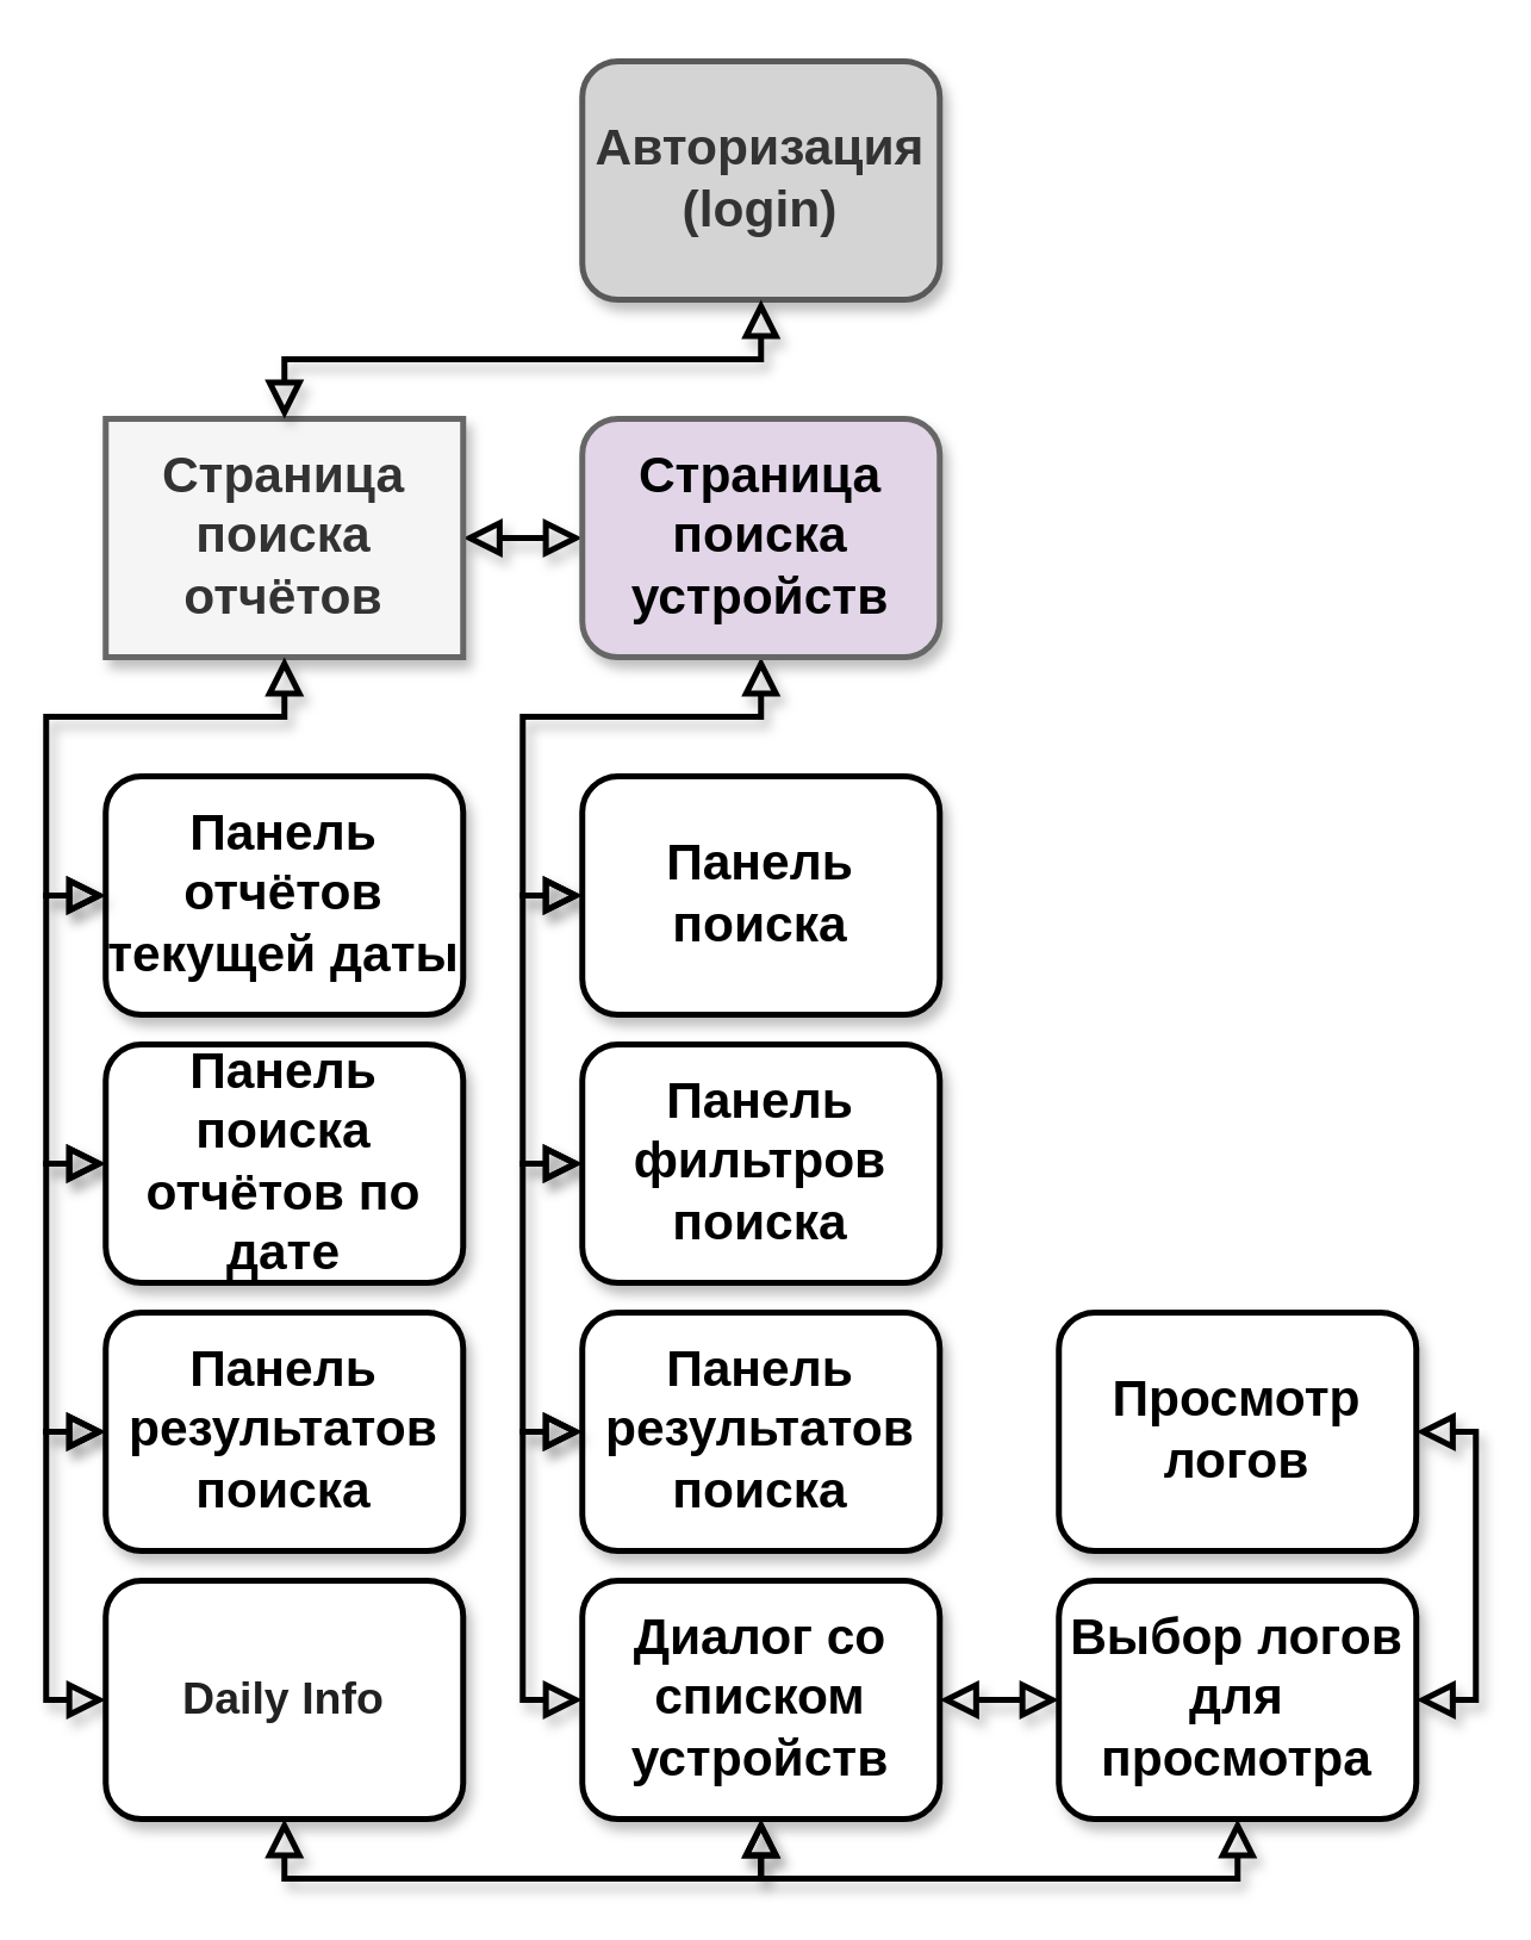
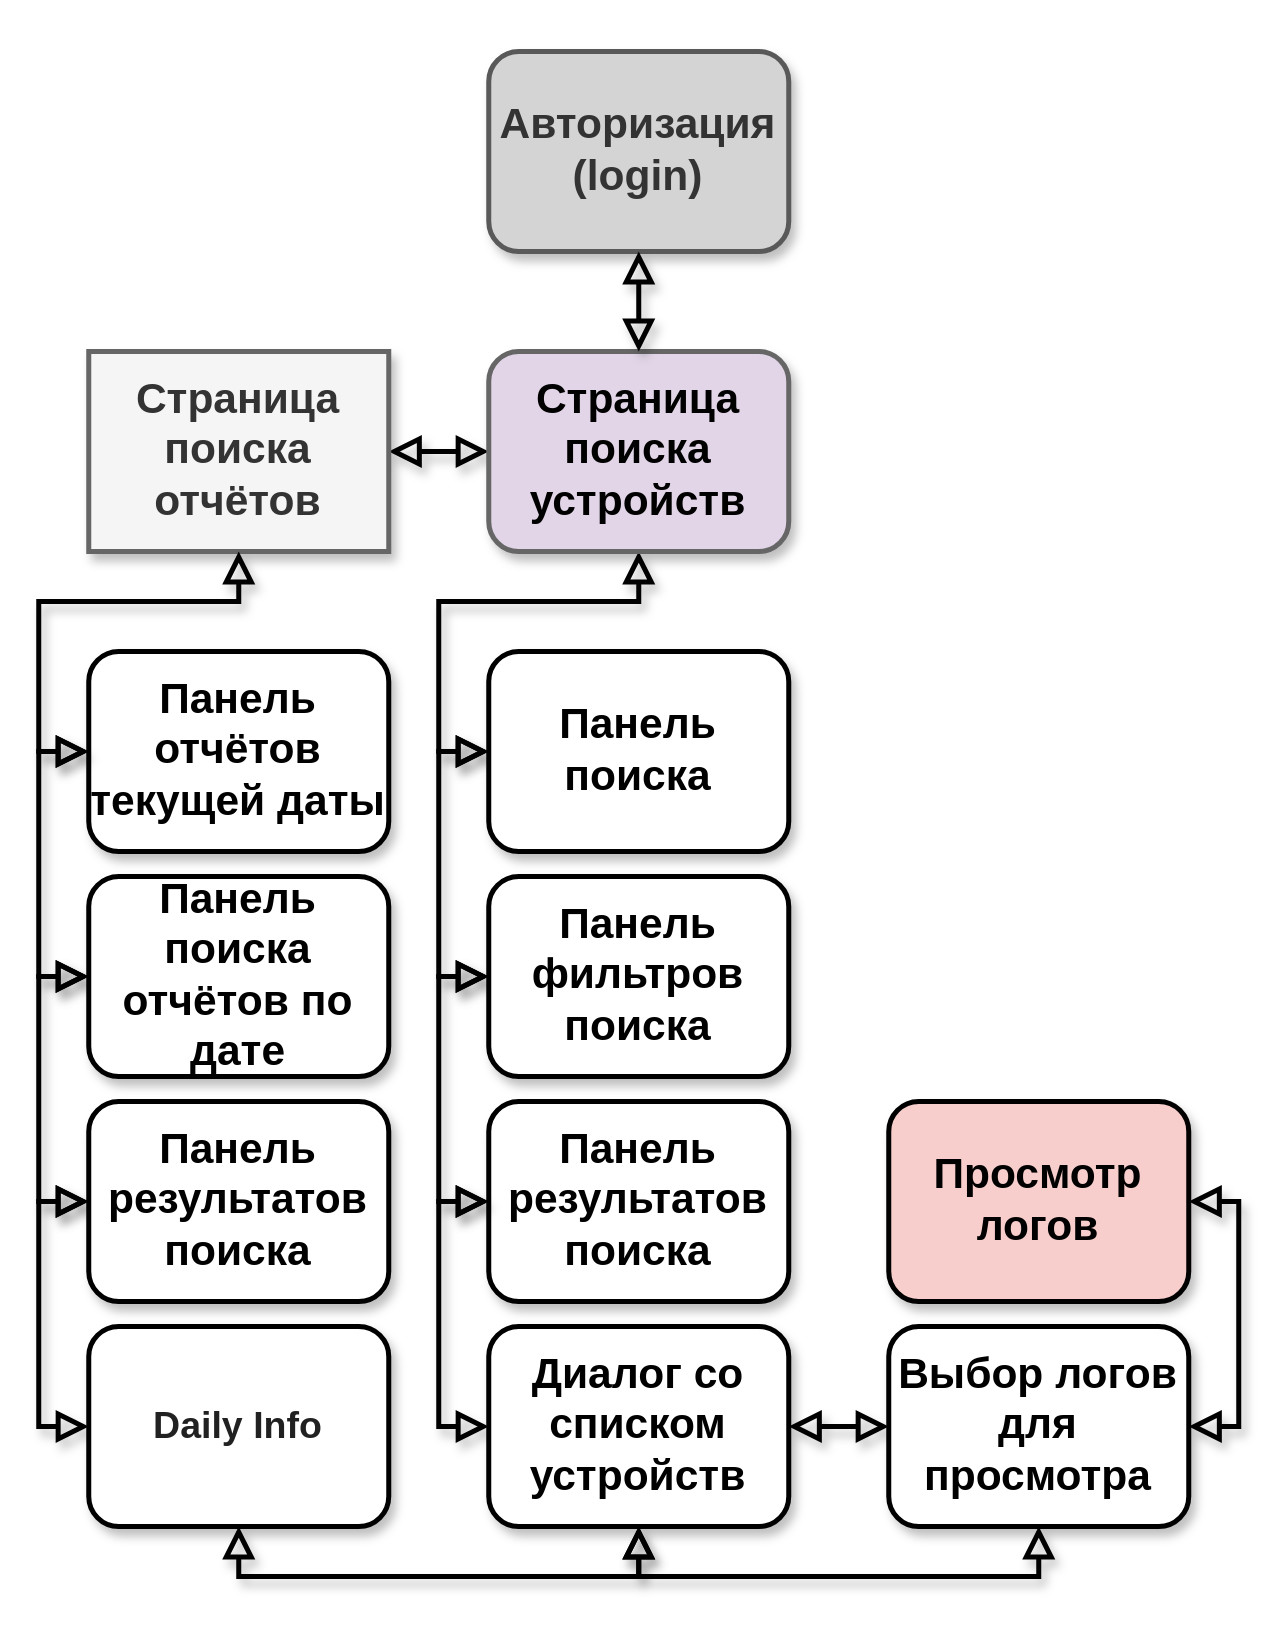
- <mxCell id="7" value="" style="rounded=0;html=1;jettySize=auto;orthogonalLoop=1;fontSize=17;endArrow=block;endFill=0;endSize=8;strokeWidth=2;shadow=1;labelBackgroundColor=none;edgeStyle=orthogonalEdgeStyle;fontStyle=1;exitX=0.5;exitY=1;exitDx=0;exitDy=0;startArrow=block;startFill=0;startSize=8;comic=0;" parent="1" source="2" target="6" edge="1"><mxGeometry relative="1" as="geometry"><mxPoint x="260" y="80" as="sourcePoint" /><mxPoint x="100" y="160" as="targetPoint" /></mxGeometry></mxCell>
+ <mxCell id="7" value="" style="rounded=0;html=1;jettySize=auto;orthogonalLoop=1;fontSize=17;endArrow=block;endFill=0;endSize=8;strokeWidth=2;shadow=1;labelBackgroundColor=none;edgeStyle=orthogonalEdgeStyle;fontStyle=1;entryX=0.5;entryY=0;entryDx=0;entryDy=0;exitX=0.5;exitY=1;exitDx=0;exitDy=0;startArrow=block;startFill=0;startSize=8;comic=0;" parent="1" source="2" target="5" edge="1"><mxGeometry relative="1" as="geometry"><mxPoint x="260" y="80" as="sourcePoint" /><mxPoint x="100" y="160" as="targetPoint" /></mxGeometry></mxCell>
- <mxCell id="28" value="Просмотр логов" style="rounded=1;whiteSpace=wrap;html=1;fontSize=17;glass=0;strokeWidth=2;shadow=1;fontStyle=1;comic=0;" parent="1" vertex="1"><mxGeometry x="340" y="440" width="120" height="80" as="geometry" /></mxCell>
+ <mxCell id="28" value="Просмотр логов" style="rounded=1;whiteSpace=wrap;html=1;fontSize=17;glass=0;strokeWidth=2;shadow=1;fontStyle=1;comic=0;fillColor=#f8cecc;" parent="1" vertex="1"><mxGeometry x="340" y="440" width="120" height="80" as="geometry" /></mxCell>
